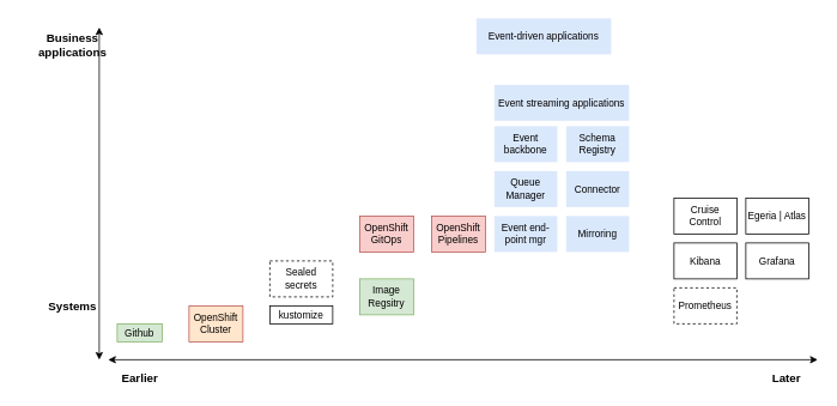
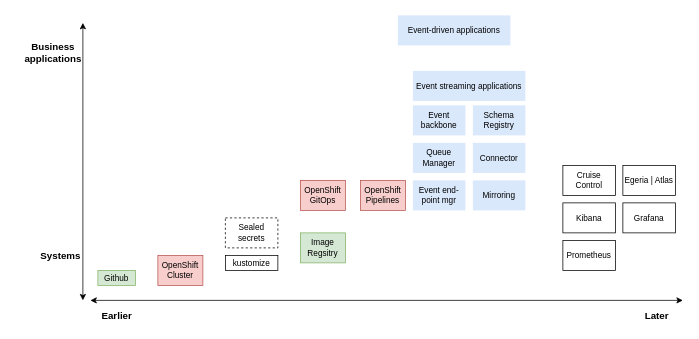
- <mxCell id="20" value="Business &lt;br style=&quot;font-size: 13px;&quot;&gt;applications" style="text;html=1;fontSize=13;fontStyle=1;verticalAlign=middle;align=center;fillColor=none;" vertex="1" parent="1"><mxGeometry x="30" y="30" width="100" height="40" as="geometry" /></mxCell>
+ <mxCell id="20" value="Business &lt;br style=&quot;font-size: 13px;&quot;&gt;applications" style="text;html=1;fontSize=13;fontStyle=1;verticalAlign=middle;align=center;fillColor=none;" vertex="1" parent="1"><mxGeometry x="20" y="50" width="100" height="40" as="geometry" /></mxCell>
- <mxCell id="11" value="Prometheus" style="rounded=0;whiteSpace=wrap;html=1;fontSize=11;dashed=1;" vertex="1" parent="1"><mxGeometry x="750" y="320" width="70" height="40" as="geometry" /></mxCell>
+ <mxCell id="11" value="Prometheus" style="rounded=0;whiteSpace=wrap;html=1;fontSize=11;" vertex="1" parent="1"><mxGeometry x="750" y="320" width="70" height="40" as="geometry" /></mxCell>
- <mxCell id="4" value="OpenShift Cluster" style="rounded=0;whiteSpace=wrap;html=1;fillColor=#ffe6cc;strokeColor=#b85450;fontSize=11;" vertex="1" parent="1"><mxGeometry x="210" y="340" width="60" height="40" as="geometry" /></mxCell>
+ <mxCell id="4" value="OpenShift Cluster" style="rounded=0;whiteSpace=wrap;html=1;fillColor=#f8cecc;strokeColor=#b85450;fontSize=11;" vertex="1" parent="1"><mxGeometry x="210" y="340" width="60" height="40" as="geometry" /></mxCell>
